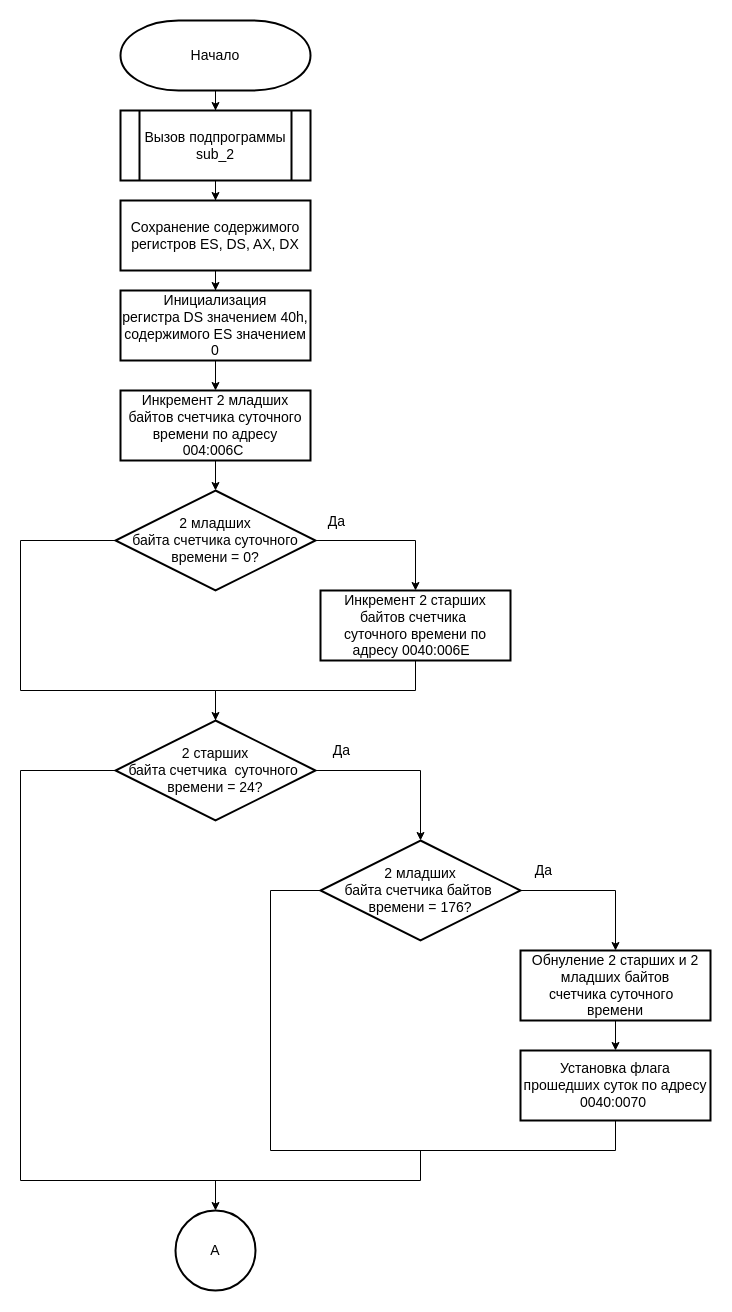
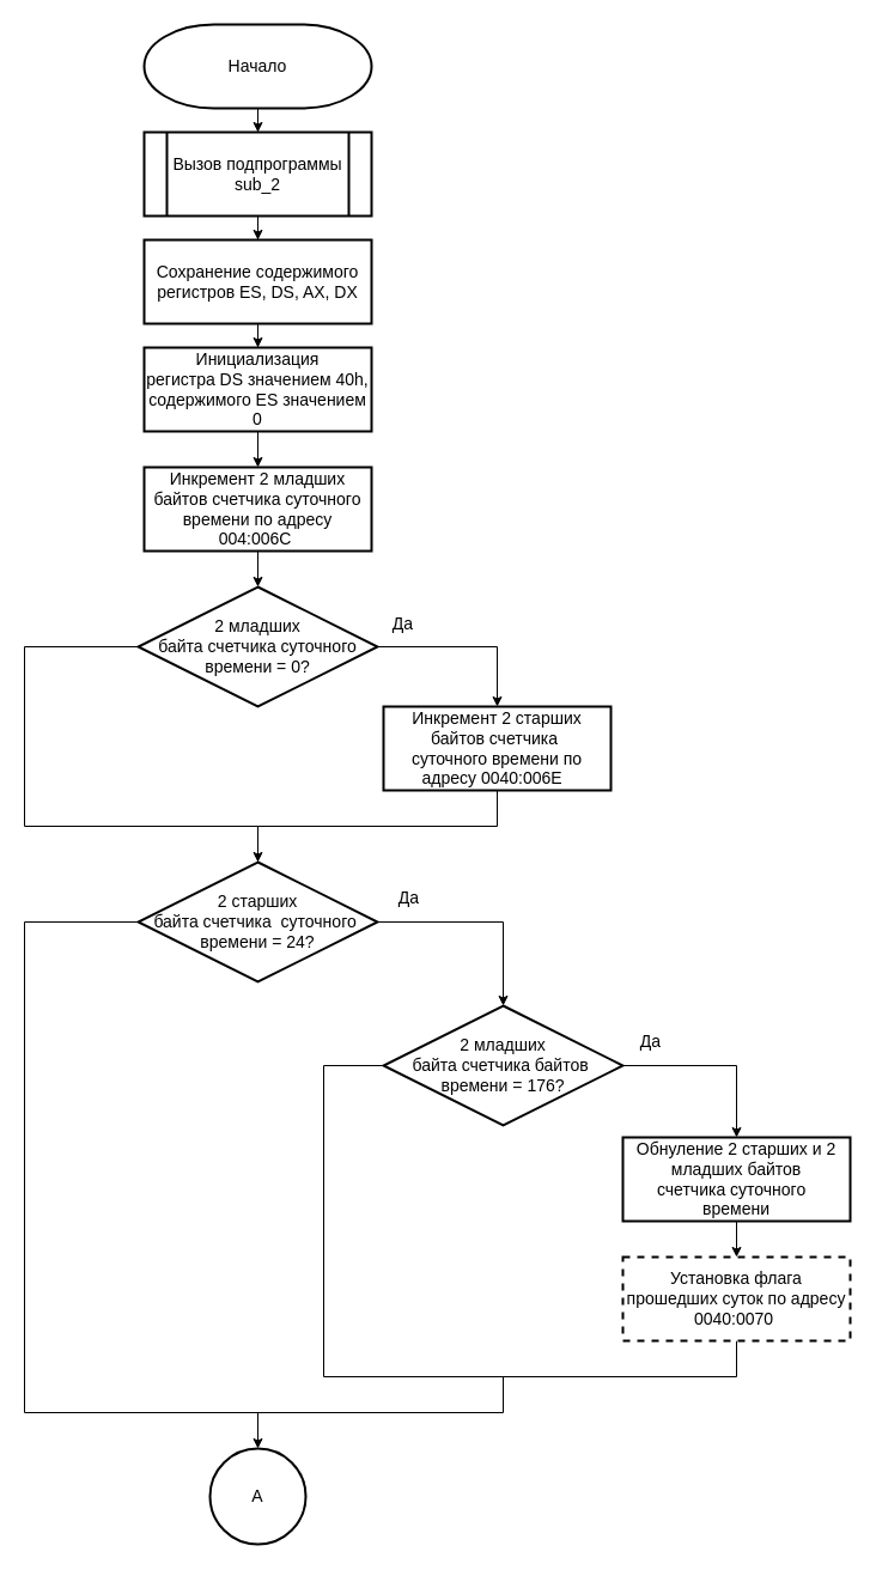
- <mxCell id="25" value="Установка флага прошедших суток по адресу 0040:0070&amp;nbsp;" style="rounded=0;whiteSpace=wrap;html=1;strokeWidth=2;fontSize=14;" parent="1" vertex="1"><mxGeometry x="520" y="1050" width="190" height="70" as="geometry" /></mxCell>
+ <mxCell id="25" value="Установка флага прошедших суток по адресу 0040:0070&amp;nbsp;" style="rounded=0;whiteSpace=wrap;html=1;strokeWidth=2;fontSize=14;dashed=1;" parent="1" vertex="1"><mxGeometry x="520" y="1050" width="190" height="70" as="geometry" /></mxCell>
